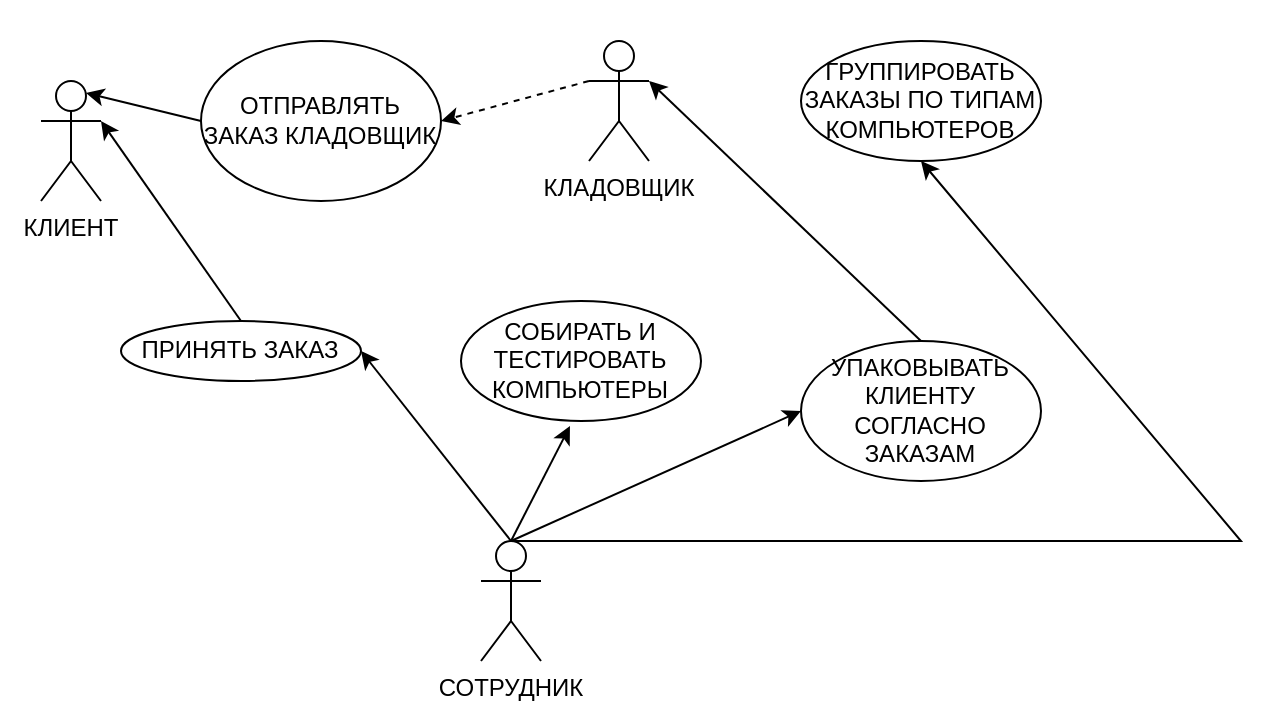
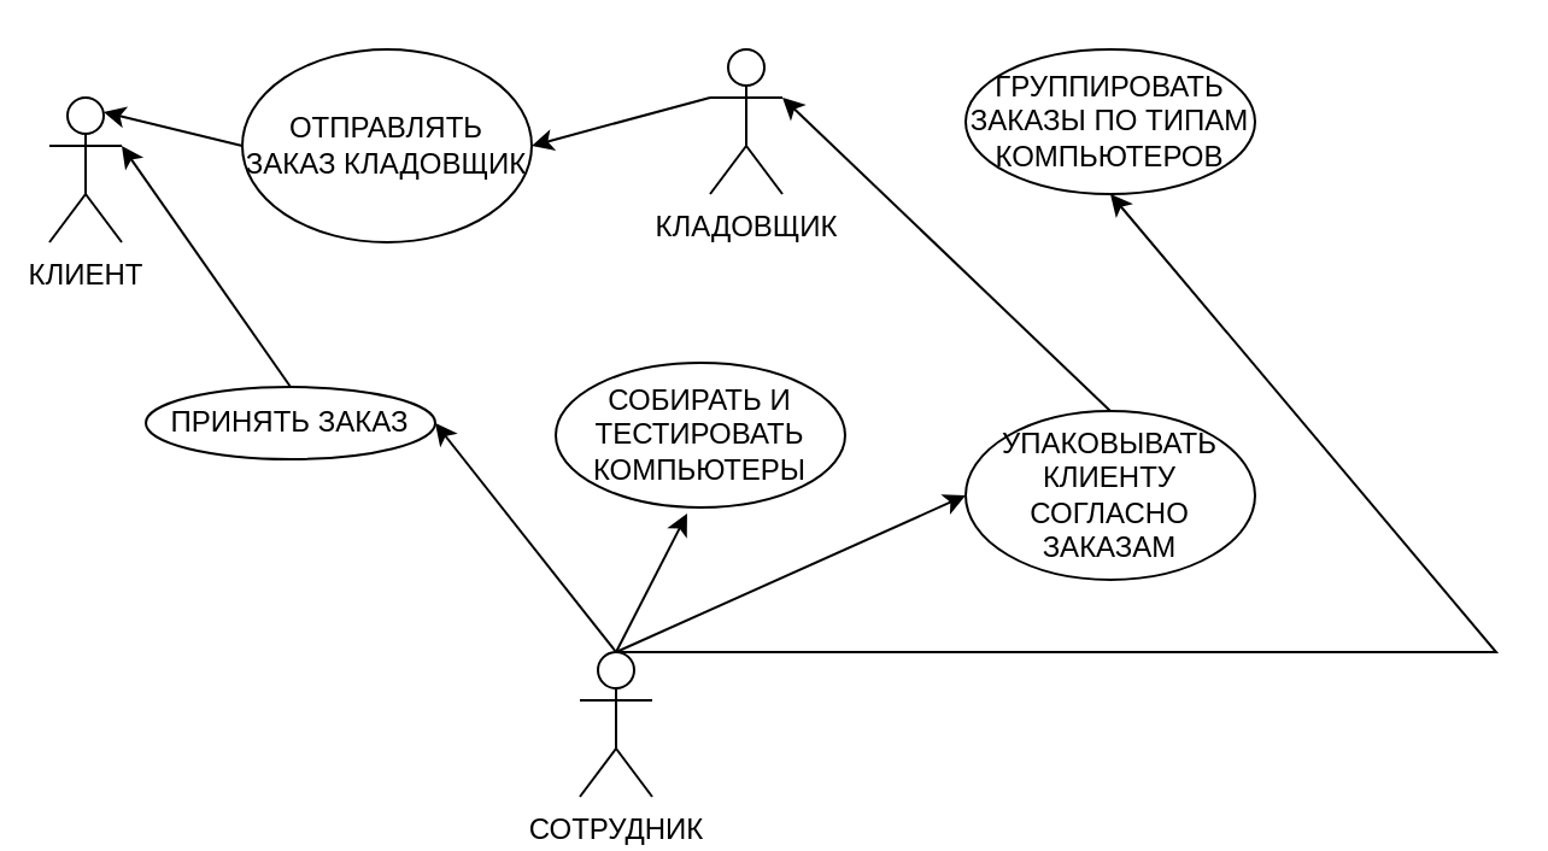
- <mxCell id="17" value="" style="endArrow=classic;html=1;rounded=0;entryX=1;entryY=0.5;entryDx=0;entryDy=0;exitX=0;exitY=0.333;exitDx=0;exitDy=0;exitPerimeter=0;dashed=1;" edge="1" parent="1" source="4" target="16"><mxGeometry width="50" height="50" relative="1" as="geometry"><mxPoint x="300" y="220" as="sourcePoint" /><mxPoint x="350" y="170" as="targetPoint" /></mxGeometry></mxCell>
+ <mxCell id="17" value="" style="endArrow=classic;html=1;rounded=0;entryX=1;entryY=0.5;entryDx=0;entryDy=0;exitX=0;exitY=0.333;exitDx=0;exitDy=0;exitPerimeter=0;" edge="1" parent="1" source="4" target="16"><mxGeometry width="50" height="50" relative="1" as="geometry"><mxPoint x="300" y="220" as="sourcePoint" /><mxPoint x="350" y="170" as="targetPoint" /></mxGeometry></mxCell>
